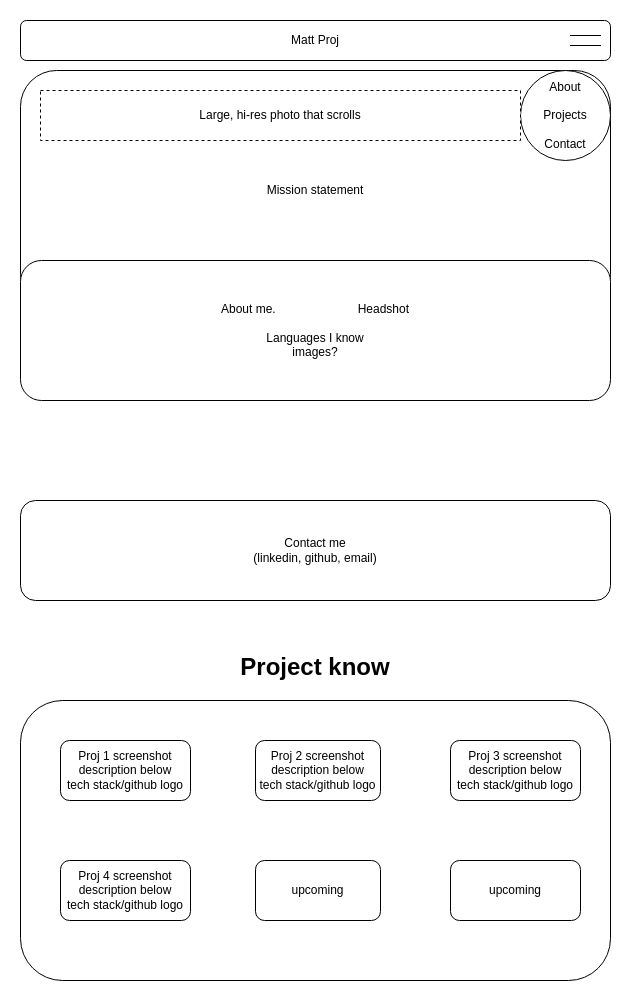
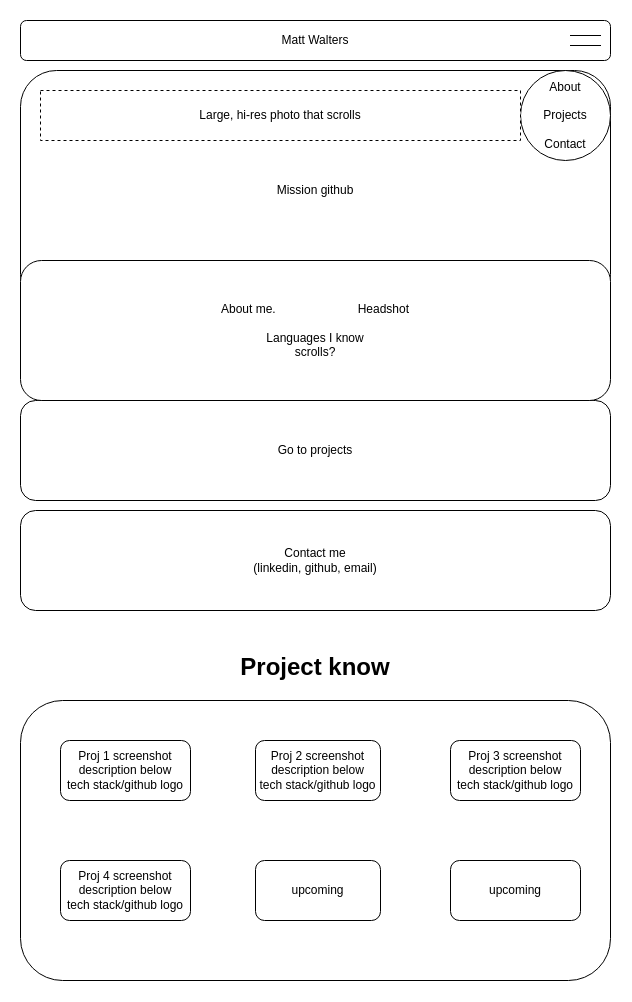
- <mxCell id="2" value="Matt Proj" style="rounded=1;whiteSpace=wrap;html=1;" parent="1" vertex="1"><mxGeometry x="20" y="20" width="590" height="40" as="geometry" /></mxCell>
+ <mxCell id="2" value="Matt Walters" style="rounded=1;whiteSpace=wrap;html=1;" parent="1" vertex="1"><mxGeometry x="20" y="20" width="590" height="40" as="geometry" /></mxCell>
- <mxCell id="4" value="Mission statement" style="rounded=1;whiteSpace=wrap;html=1;" parent="1" vertex="1"><mxGeometry x="20" y="70" width="590" height="240" as="geometry" /></mxCell>
+ <mxCell id="4" value="Mission github" style="rounded=1;whiteSpace=wrap;html=1;" parent="1" vertex="1"><mxGeometry x="20" y="70" width="590" height="240" as="geometry" /></mxCell>
- <mxCell id="8" value="About me.&lt;span style=&quot;white-space: pre&quot;&gt;&#09;&lt;/span&gt;&lt;span style=&quot;white-space: pre&quot;&gt;&#09;&lt;/span&gt;&lt;span style=&quot;white-space: pre&quot;&gt;&#09;&lt;/span&gt; Headshot&lt;br&gt;&lt;br&gt;Languages I know&lt;br&gt;images?" style="rounded=1;whiteSpace=wrap;html=1;" parent="1" vertex="1"><mxGeometry x="20" y="260" width="590" height="140" as="geometry" /></mxCell>
+ <mxCell id="8" value="About me.&lt;span style=&quot;white-space: pre&quot;&gt;&#09;&lt;/span&gt;&lt;span style=&quot;white-space: pre&quot;&gt;&#09;&lt;/span&gt;&lt;span style=&quot;white-space: pre&quot;&gt;&#09;&lt;/span&gt; Headshot&lt;br&gt;&lt;br&gt;Languages I know&lt;br&gt;scrolls?" style="rounded=1;whiteSpace=wrap;html=1;" parent="1" vertex="1"><mxGeometry x="20" y="260" width="590" height="140" as="geometry" /></mxCell>
+ <mxCell id="7" value="Go to projects" style="rounded=1;whiteSpace=wrap;html=1;" parent="1" vertex="1"><mxGeometry x="20" y="400" width="590" height="100" as="geometry" /></mxCell>
- <mxCell id="9" value="Contact me&lt;br&gt;(linkedin, github, email)" style="rounded=1;whiteSpace=wrap;html=1;" parent="1" vertex="1"><mxGeometry x="20" y="500" width="590" height="100" as="geometry" /></mxCell>
+ <mxCell id="9" value="Contact me&lt;br&gt;(linkedin, github, email)" style="rounded=1;whiteSpace=wrap;html=1;" parent="1" vertex="1"><mxGeometry x="20" y="510" width="590" height="100" as="geometry" /></mxCell>
